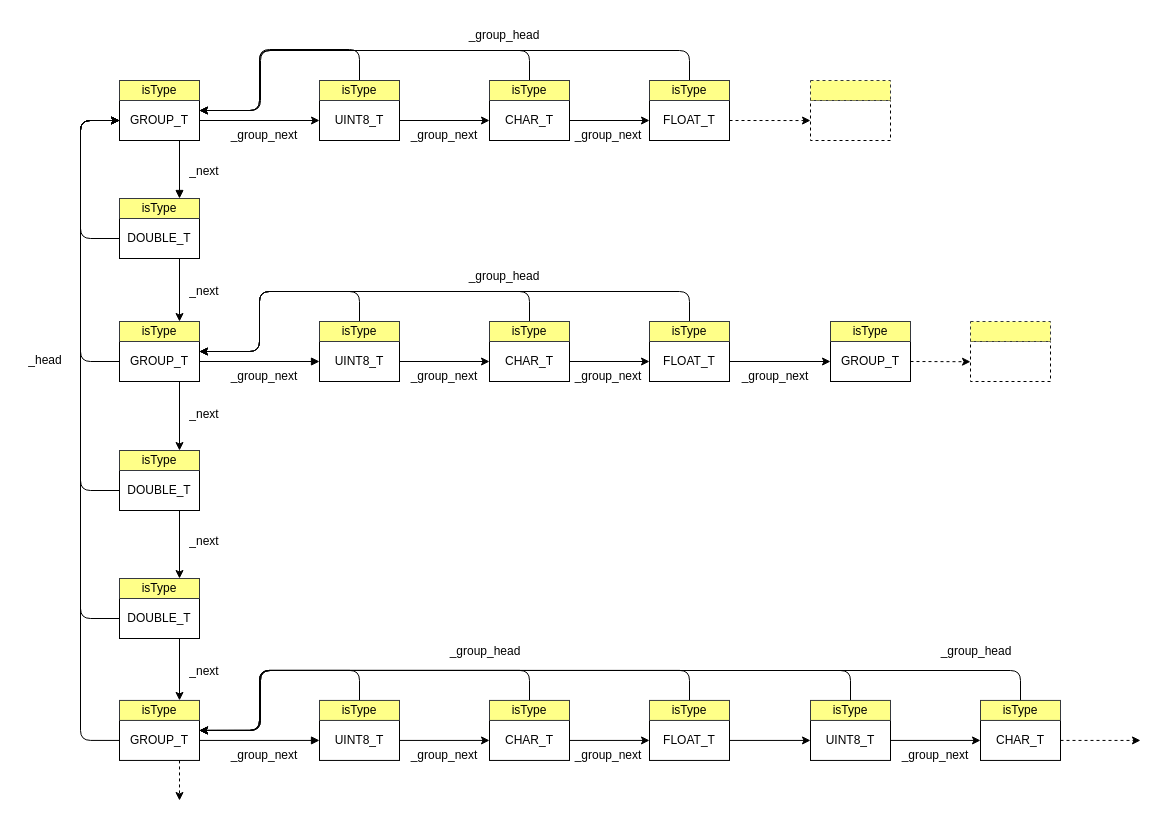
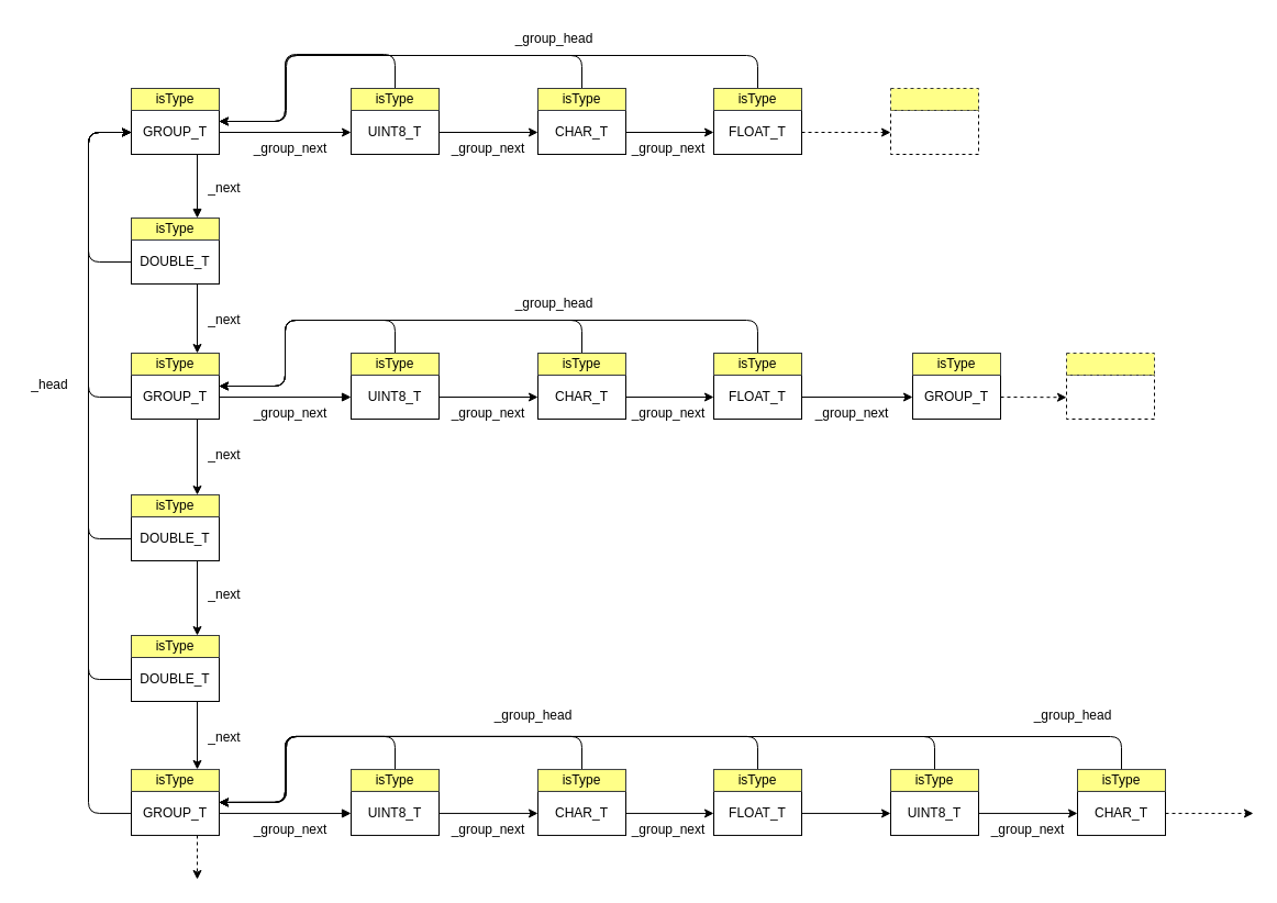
- <mxCell id="91" value="_head" style="text;html=1;align=center;verticalAlign=middle;whiteSpace=wrap;rounded=0;" vertex="1" parent="1"><mxGeometry x="20" y="345" width="50" height="30" as="geometry" /></mxCell>
+ <mxCell id="91" value="_head" style="text;html=1;align=center;verticalAlign=middle;whiteSpace=wrap;rounded=0;" vertex="1" parent="1"><mxGeometry x="20" y="335" width="50" height="30" as="geometry" /></mxCell>
